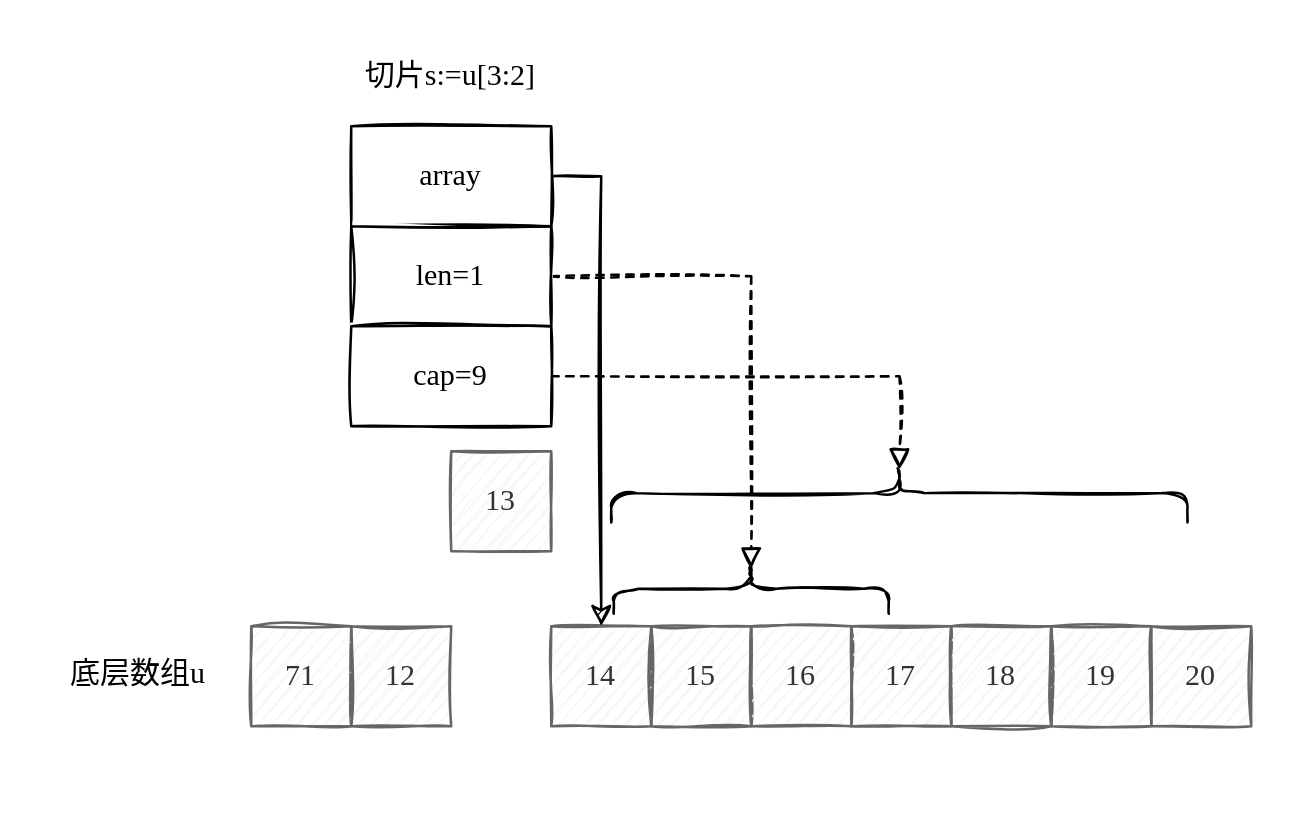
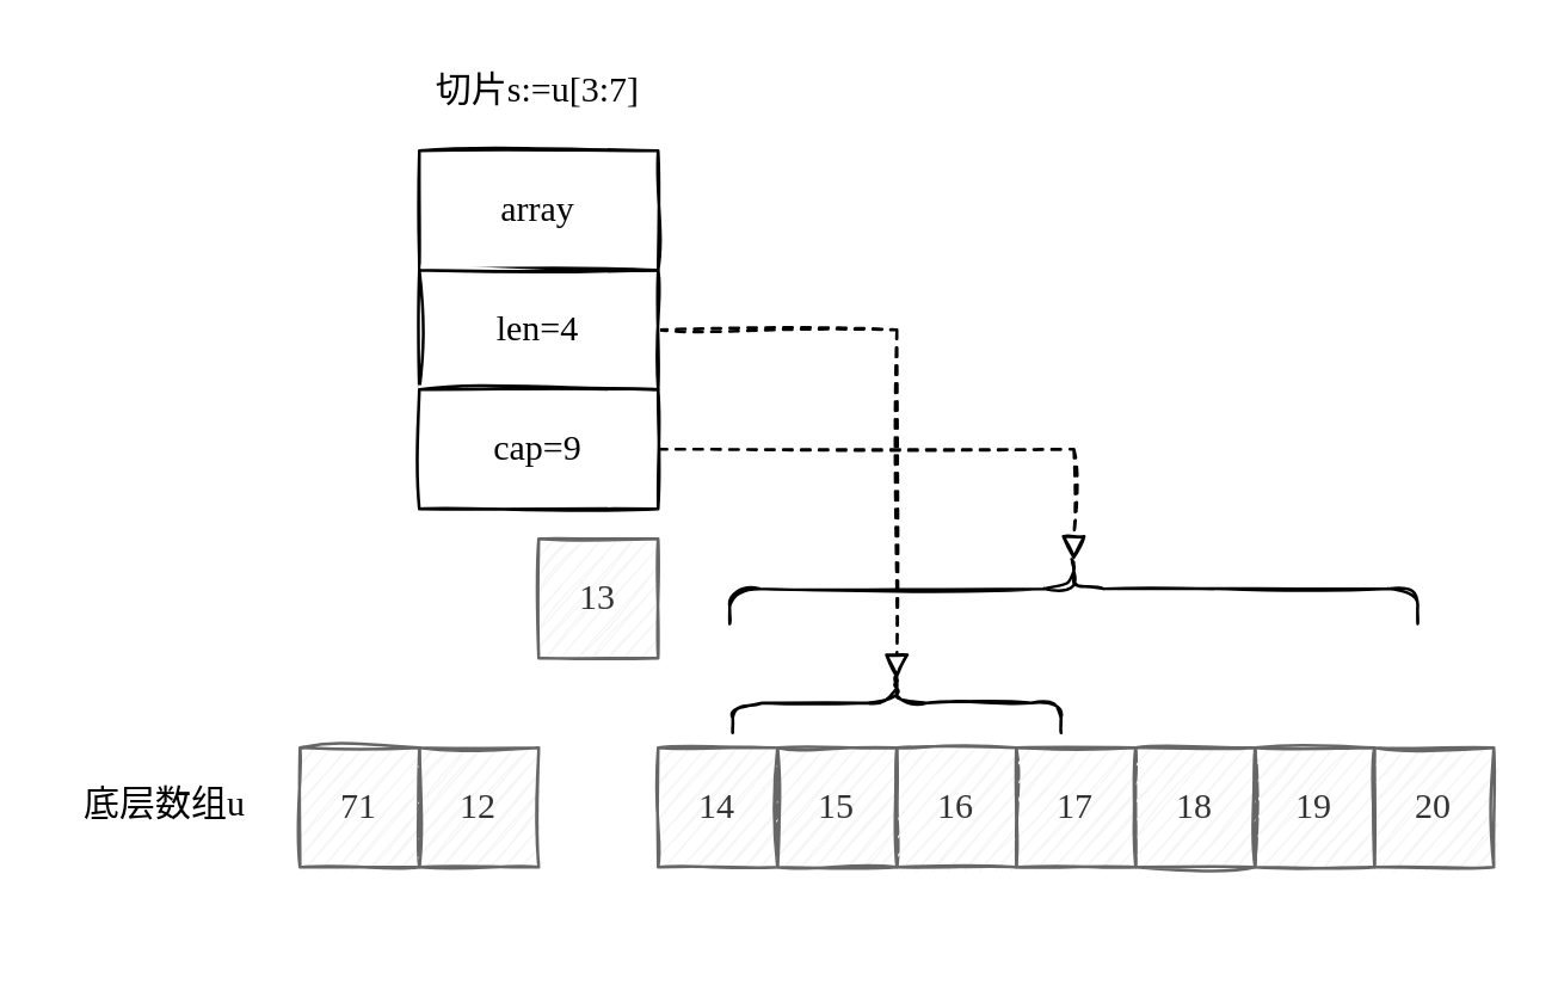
- <mxCell id="19" value="切片s:=u[3:2]" style="text;html=1;strokeColor=none;fillColor=none;align=center;verticalAlign=middle;whiteSpace=wrap;rounded=0;sketch=1;fontFamily=Times New Roman;" parent="1" vertex="1"><mxGeometry x="140" y="20" width="80" height="20" as="geometry" /></mxCell>
+ <mxCell id="19" value="切片s:=u[3:7]" style="text;html=1;strokeColor=none;fillColor=none;align=center;verticalAlign=middle;whiteSpace=wrap;rounded=0;sketch=1;fontFamily=Times New Roman;" parent="1" vertex="1"><mxGeometry x="140" y="20" width="80" height="20" as="geometry" /></mxCell>
- <mxCell id="16" value="len=1" style="rounded=0;whiteSpace=wrap;html=1;sketch=1;fontFamily=Times New Roman;" parent="1" vertex="1"><mxGeometry x="140" y="90" width="80" height="40" as="geometry" /></mxCell>
+ <mxCell id="16" value="len=4" style="rounded=0;whiteSpace=wrap;html=1;sketch=1;fontFamily=Times New Roman;" parent="1" vertex="1"><mxGeometry x="140" y="90" width="80" height="40" as="geometry" /></mxCell>
- <mxCell id="13" style="edgeStyle=orthogonalEdgeStyle;rounded=0;orthogonalLoop=1;jettySize=auto;html=1;exitX=1;exitY=0.5;exitDx=0;exitDy=0;entryX=0.5;entryY=0;entryDx=0;entryDy=0;fontFamily=Times New Roman;sketch=1;" parent="1" source="14" target="5" edge="1"><mxGeometry relative="1" as="geometry" /></mxCell>
